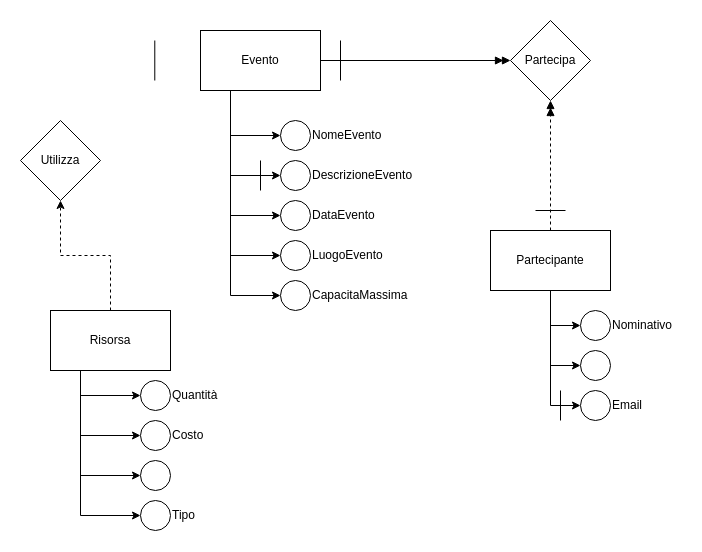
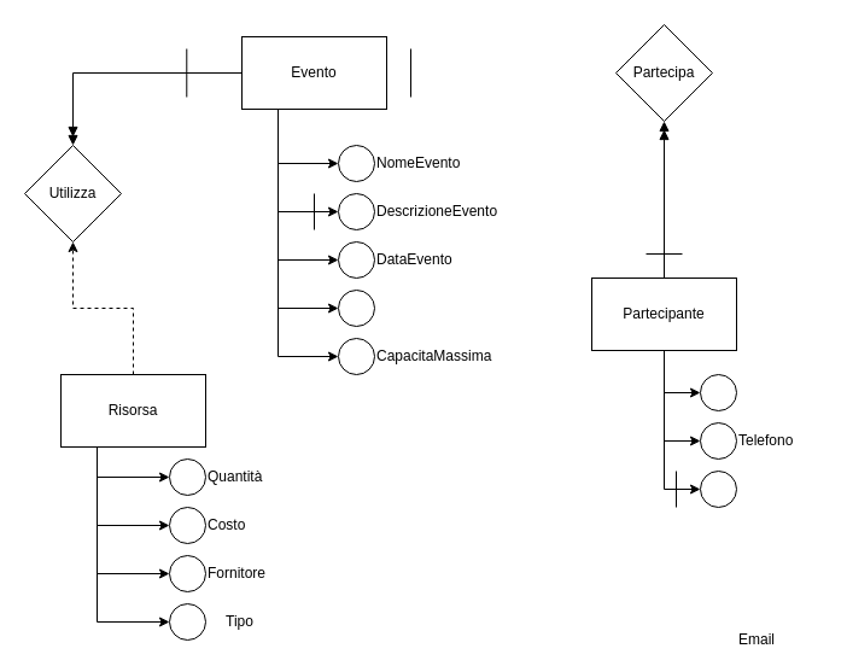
+ <mxCell id="13" style="edgeStyle=orthogonalEdgeStyle;rounded=0;orthogonalLoop=1;jettySize=auto;html=1;entryX=0.5;entryY=0;entryDx=0;entryDy=0;endArrow=doubleBlock;endFill=1;" parent="1" source="20" target="22" edge="1"><mxGeometry relative="1" as="geometry"><Array as="points"><mxPoint x="60" y="60" /></Array></mxGeometry></mxCell>
- <mxCell id="14" style="edgeStyle=orthogonalEdgeStyle;rounded=0;orthogonalLoop=1;jettySize=auto;html=1;exitX=1;exitY=0.5;exitDx=0;exitDy=0;entryX=0;entryY=0.5;entryDx=0;entryDy=0;endArrow=doubleBlock;endFill=1;" edge="1" parent="1" source="20" target="21"><mxGeometry relative="1" as="geometry" /></mxCell>
- <mxCell id="5" style="edgeStyle=orthogonalEdgeStyle;rounded=0;orthogonalLoop=1;jettySize=auto;html=1;entryX=0.5;entryY=1;entryDx=0;entryDy=0;endArrow=doubleBlock;endFill=1;dashed=1;" parent="1" source="6" target="21" edge="1"><mxGeometry relative="1" as="geometry" /></mxCell>
+ <mxCell id="5" style="edgeStyle=orthogonalEdgeStyle;rounded=0;orthogonalLoop=1;jettySize=auto;html=1;entryX=0.5;entryY=1;entryDx=0;entryDy=0;endArrow=doubleBlock;endFill=1;" parent="1" source="6" target="21" edge="1"><mxGeometry relative="1" as="geometry" /></mxCell>
- <mxCell id="30" value="LuogoEvento" style="text;html=1;align=left;verticalAlign=middle;whiteSpace=wrap;rounded=0;" parent="1" vertex="1"><mxGeometry x="310" y="240" width="60" height="30" as="geometry" /></mxCell>
- <mxCell id="36" value="Nominativo" style="text;html=1;align=left;verticalAlign=middle;whiteSpace=wrap;rounded=0;" parent="1" vertex="1"><mxGeometry x="610" y="310" width="60" height="30" as="geometry" /></mxCell>
+ <mxCell id="38" value="Telefono" style="text;html=1;align=left;verticalAlign=middle;whiteSpace=wrap;rounded=0;" parent="1" vertex="1"><mxGeometry x="610" y="350" width="60" height="30" as="geometry" /></mxCell>
- <mxCell id="37" value="Email" style="text;html=1;align=left;verticalAlign=middle;whiteSpace=wrap;rounded=0;" parent="1" vertex="1"><mxGeometry x="610" y="390" width="70" height="30" as="geometry" /></mxCell>
+ <mxCell id="37" value="Email" style="text;html=1;align=left;verticalAlign=middle;whiteSpace=wrap;rounded=0;" parent="1" vertex="1"><mxGeometry x="610" y="515" width="70" height="30" as="geometry" /></mxCell>
+ <mxCell id="46" value="Fornitore" style="text;html=1;align=left;verticalAlign=middle;whiteSpace=wrap;rounded=0;" parent="1" vertex="1"><mxGeometry x="170" y="460" width="60" height="30" as="geometry" /></mxCell>
- <mxCell id="40" value="Tipo" style="text;html=1;align=left;verticalAlign=middle;whiteSpace=wrap;rounded=0;" parent="1" vertex="1"><mxGeometry x="170" y="500" width="60" height="30" as="geometry" /></mxCell>
+ <mxCell id="40" value="Tipo" style="text;html=1;align=left;verticalAlign=middle;whiteSpace=wrap;rounded=0;" parent="1" vertex="1"><mxGeometry x="185" y="500" width="60" height="30" as="geometry" /></mxCell>
